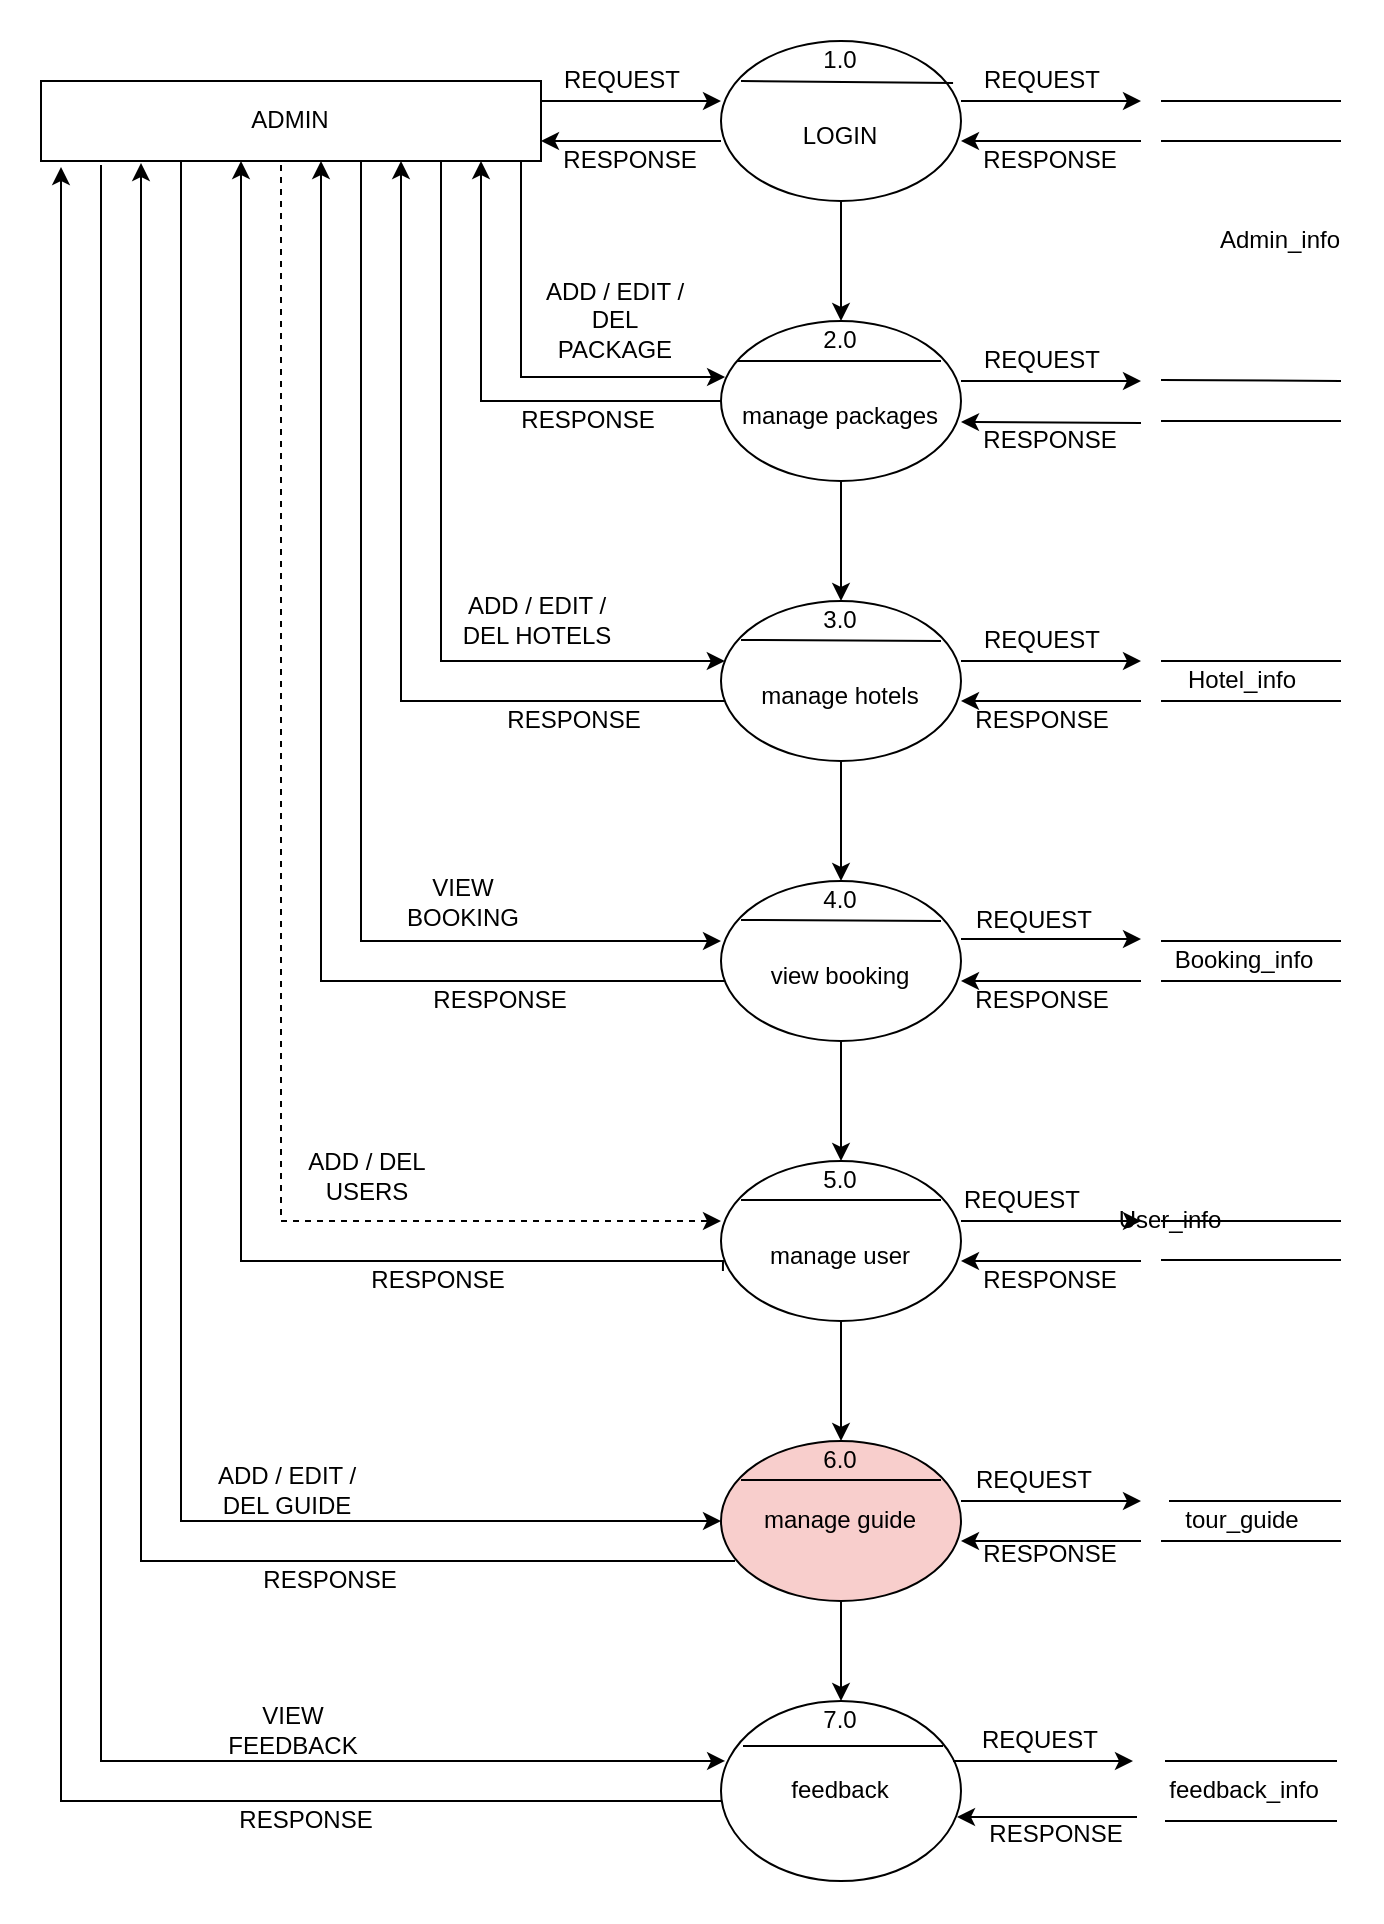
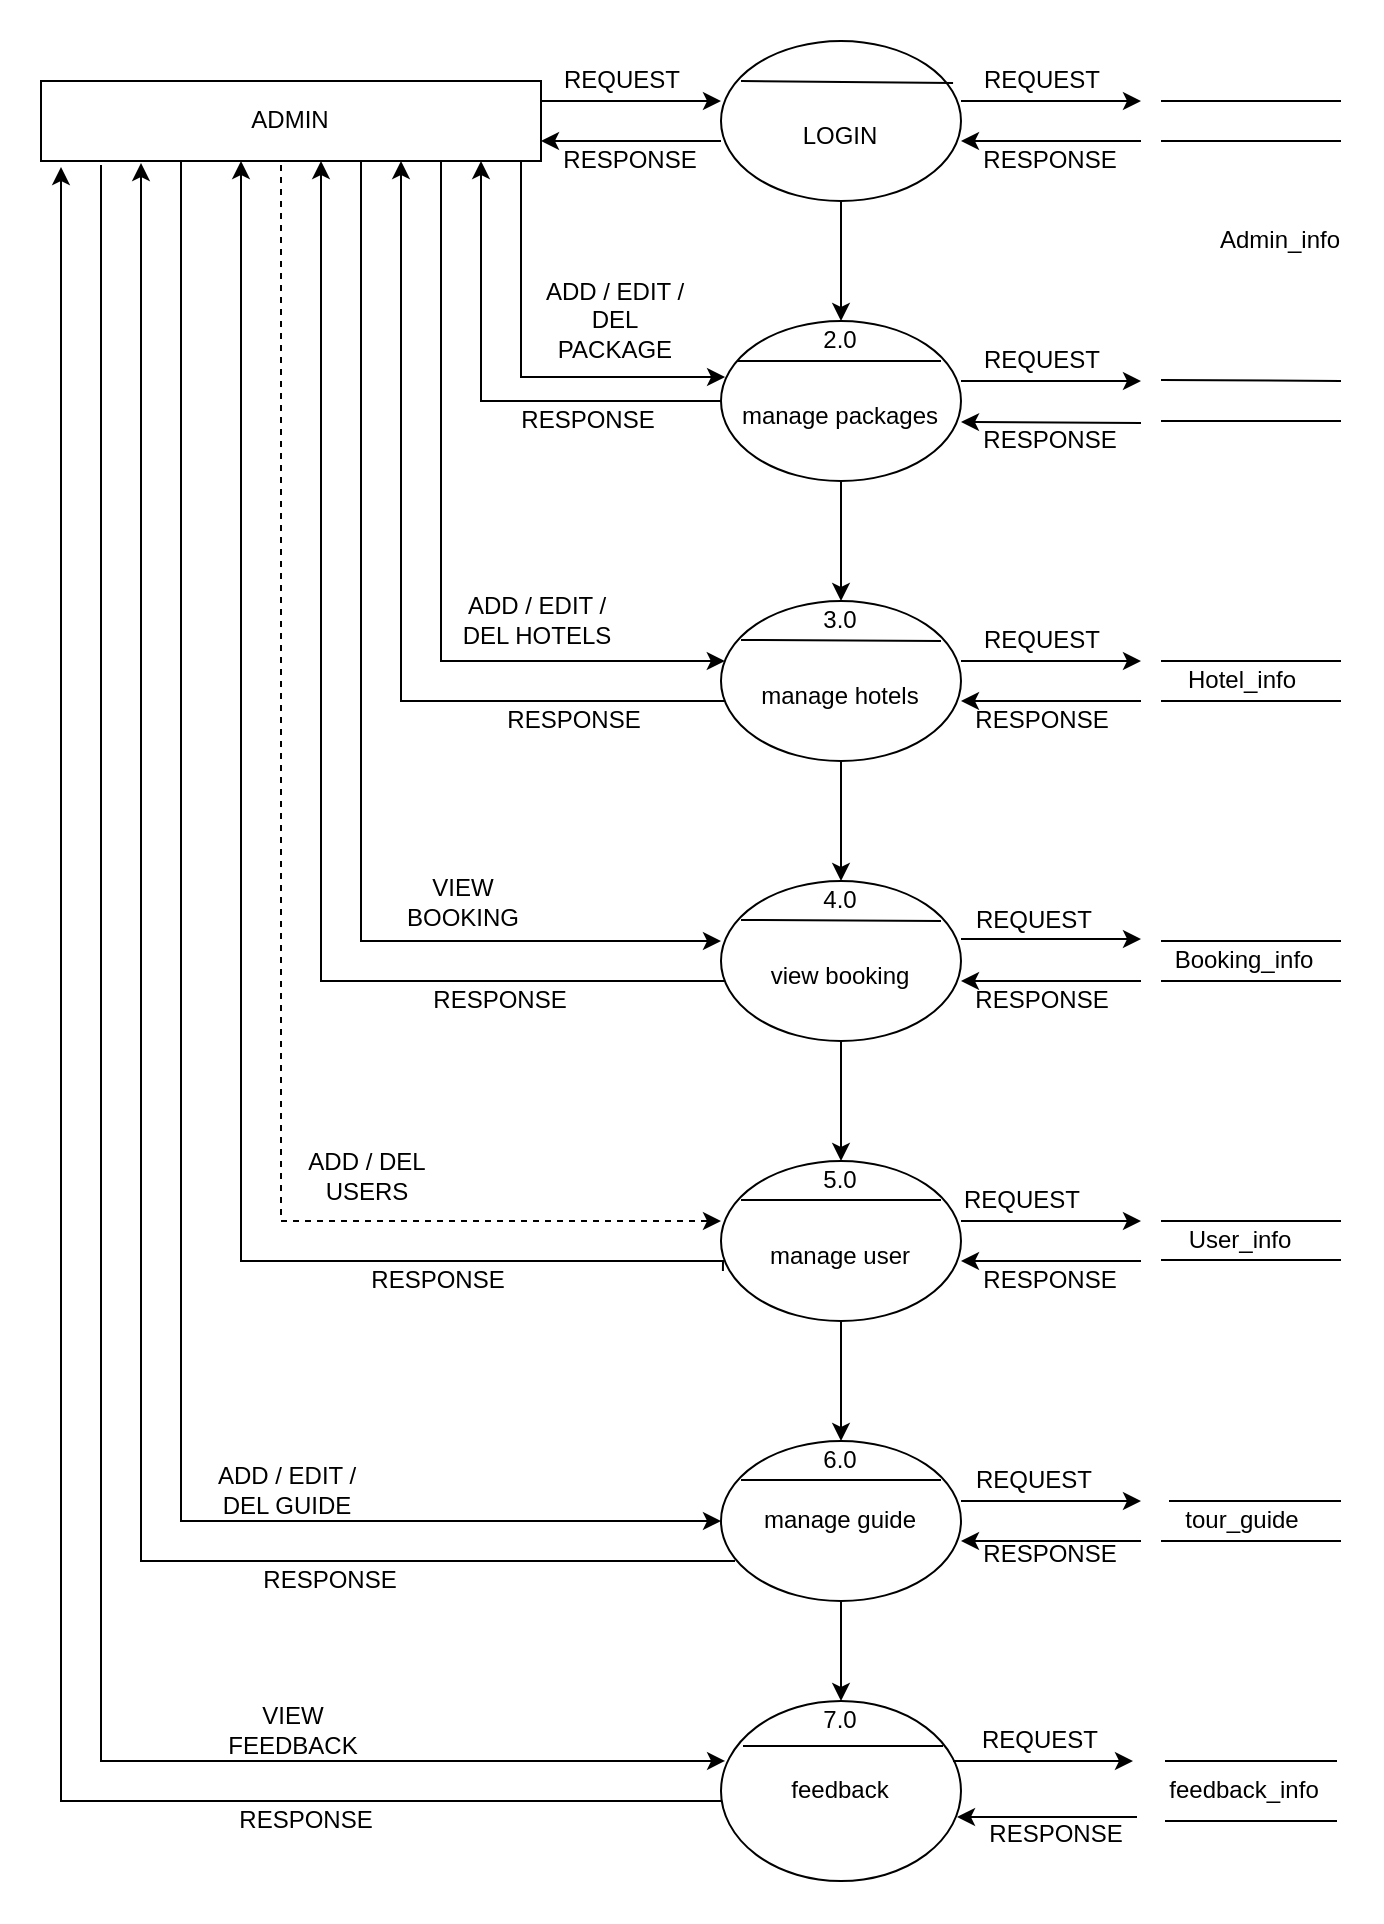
- <mxCell id="19" value="1.0" style="text;html=1;strokeColor=none;fillColor=none;align=center;verticalAlign=middle;whiteSpace=wrap;rounded=0;" parent="1" vertex="1"><mxGeometry x="400" y="20" width="40" height="20" as="geometry" /></mxCell>
- <mxCell id="56" value="User_info" style="text;html=1;strokeColor=none;fillColor=none;align=center;verticalAlign=middle;whiteSpace=wrap;rounded=0;" parent="1" vertex="1"><mxGeometry x="565" y="600" width="40" height="20" as="geometry" /></mxCell>
+ <mxCell id="56" value="User_info" style="text;html=1;strokeColor=none;fillColor=none;align=center;verticalAlign=middle;whiteSpace=wrap;rounded=0;" parent="1" vertex="1"><mxGeometry x="600" y="610" width="40" height="20" as="geometry" /></mxCell>
- <mxCell id="75" value="manage guide" style="ellipse;whiteSpace=wrap;html=1;fillColor=#f8cecc;" parent="1" vertex="1"><mxGeometry x="360" y="720" width="120" height="80" as="geometry" /></mxCell>
+ <mxCell id="75" value="manage guide" style="ellipse;whiteSpace=wrap;html=1;" parent="1" vertex="1"><mxGeometry x="360" y="720" width="120" height="80" as="geometry" /></mxCell>
